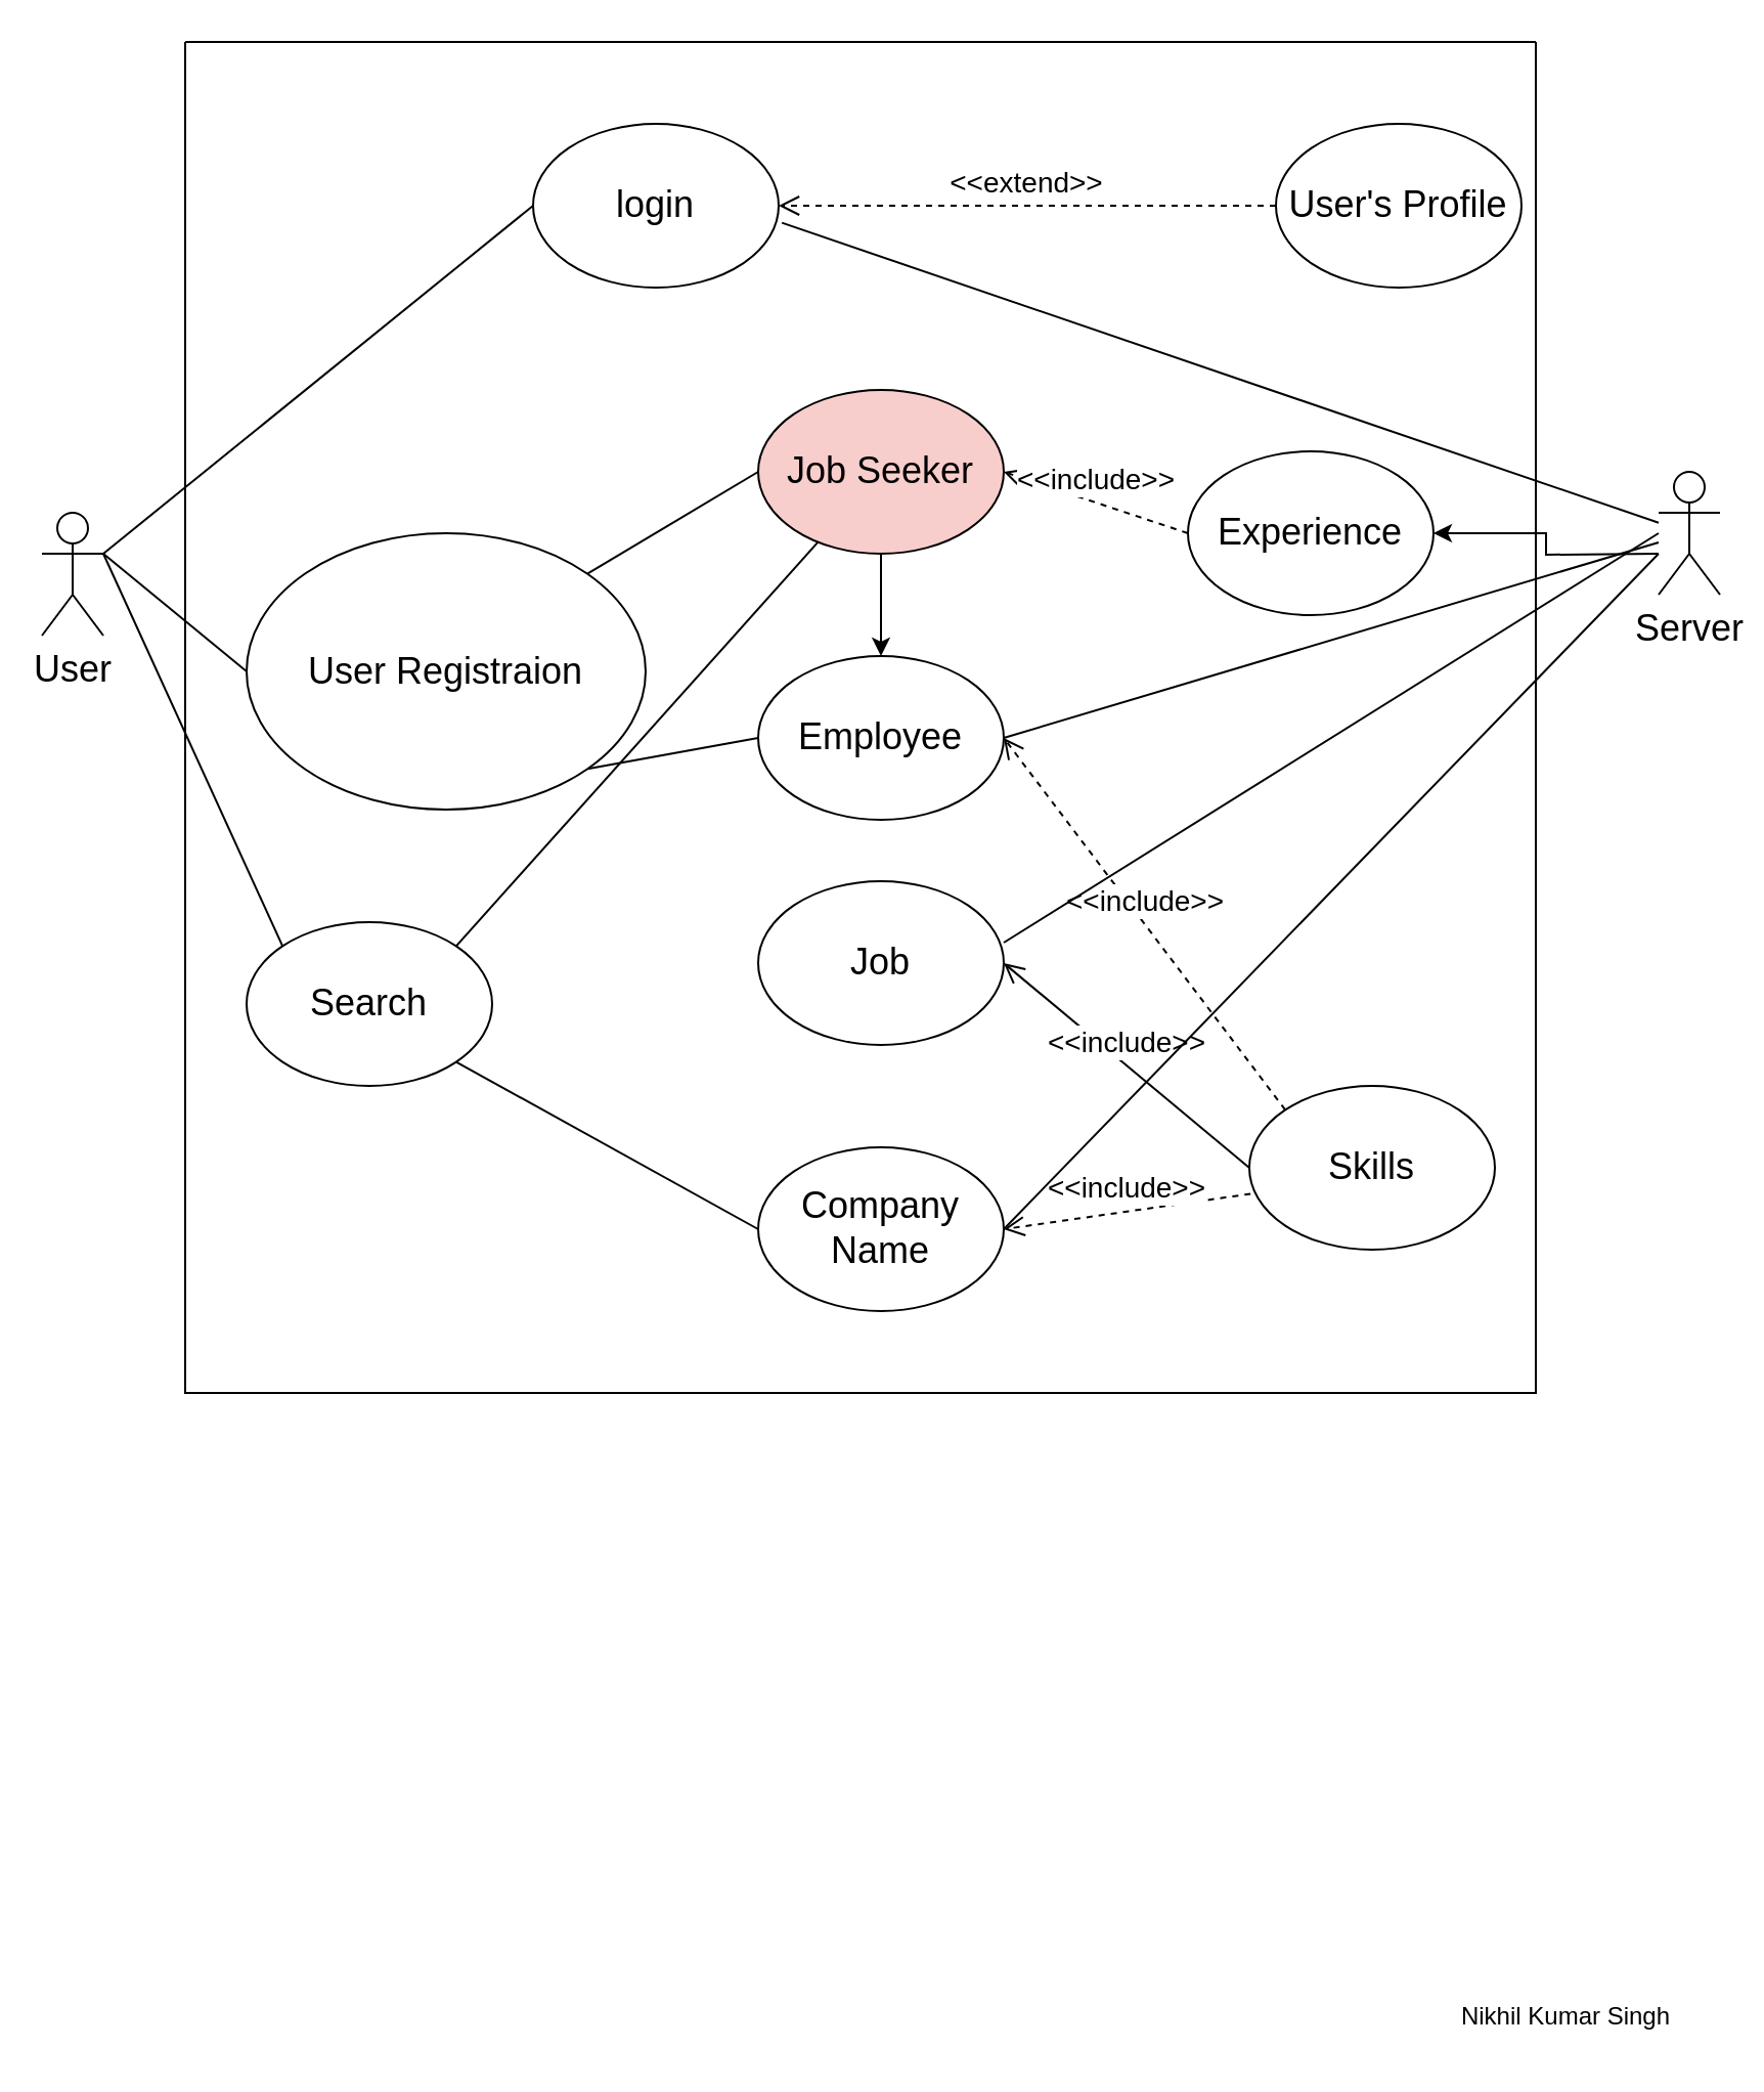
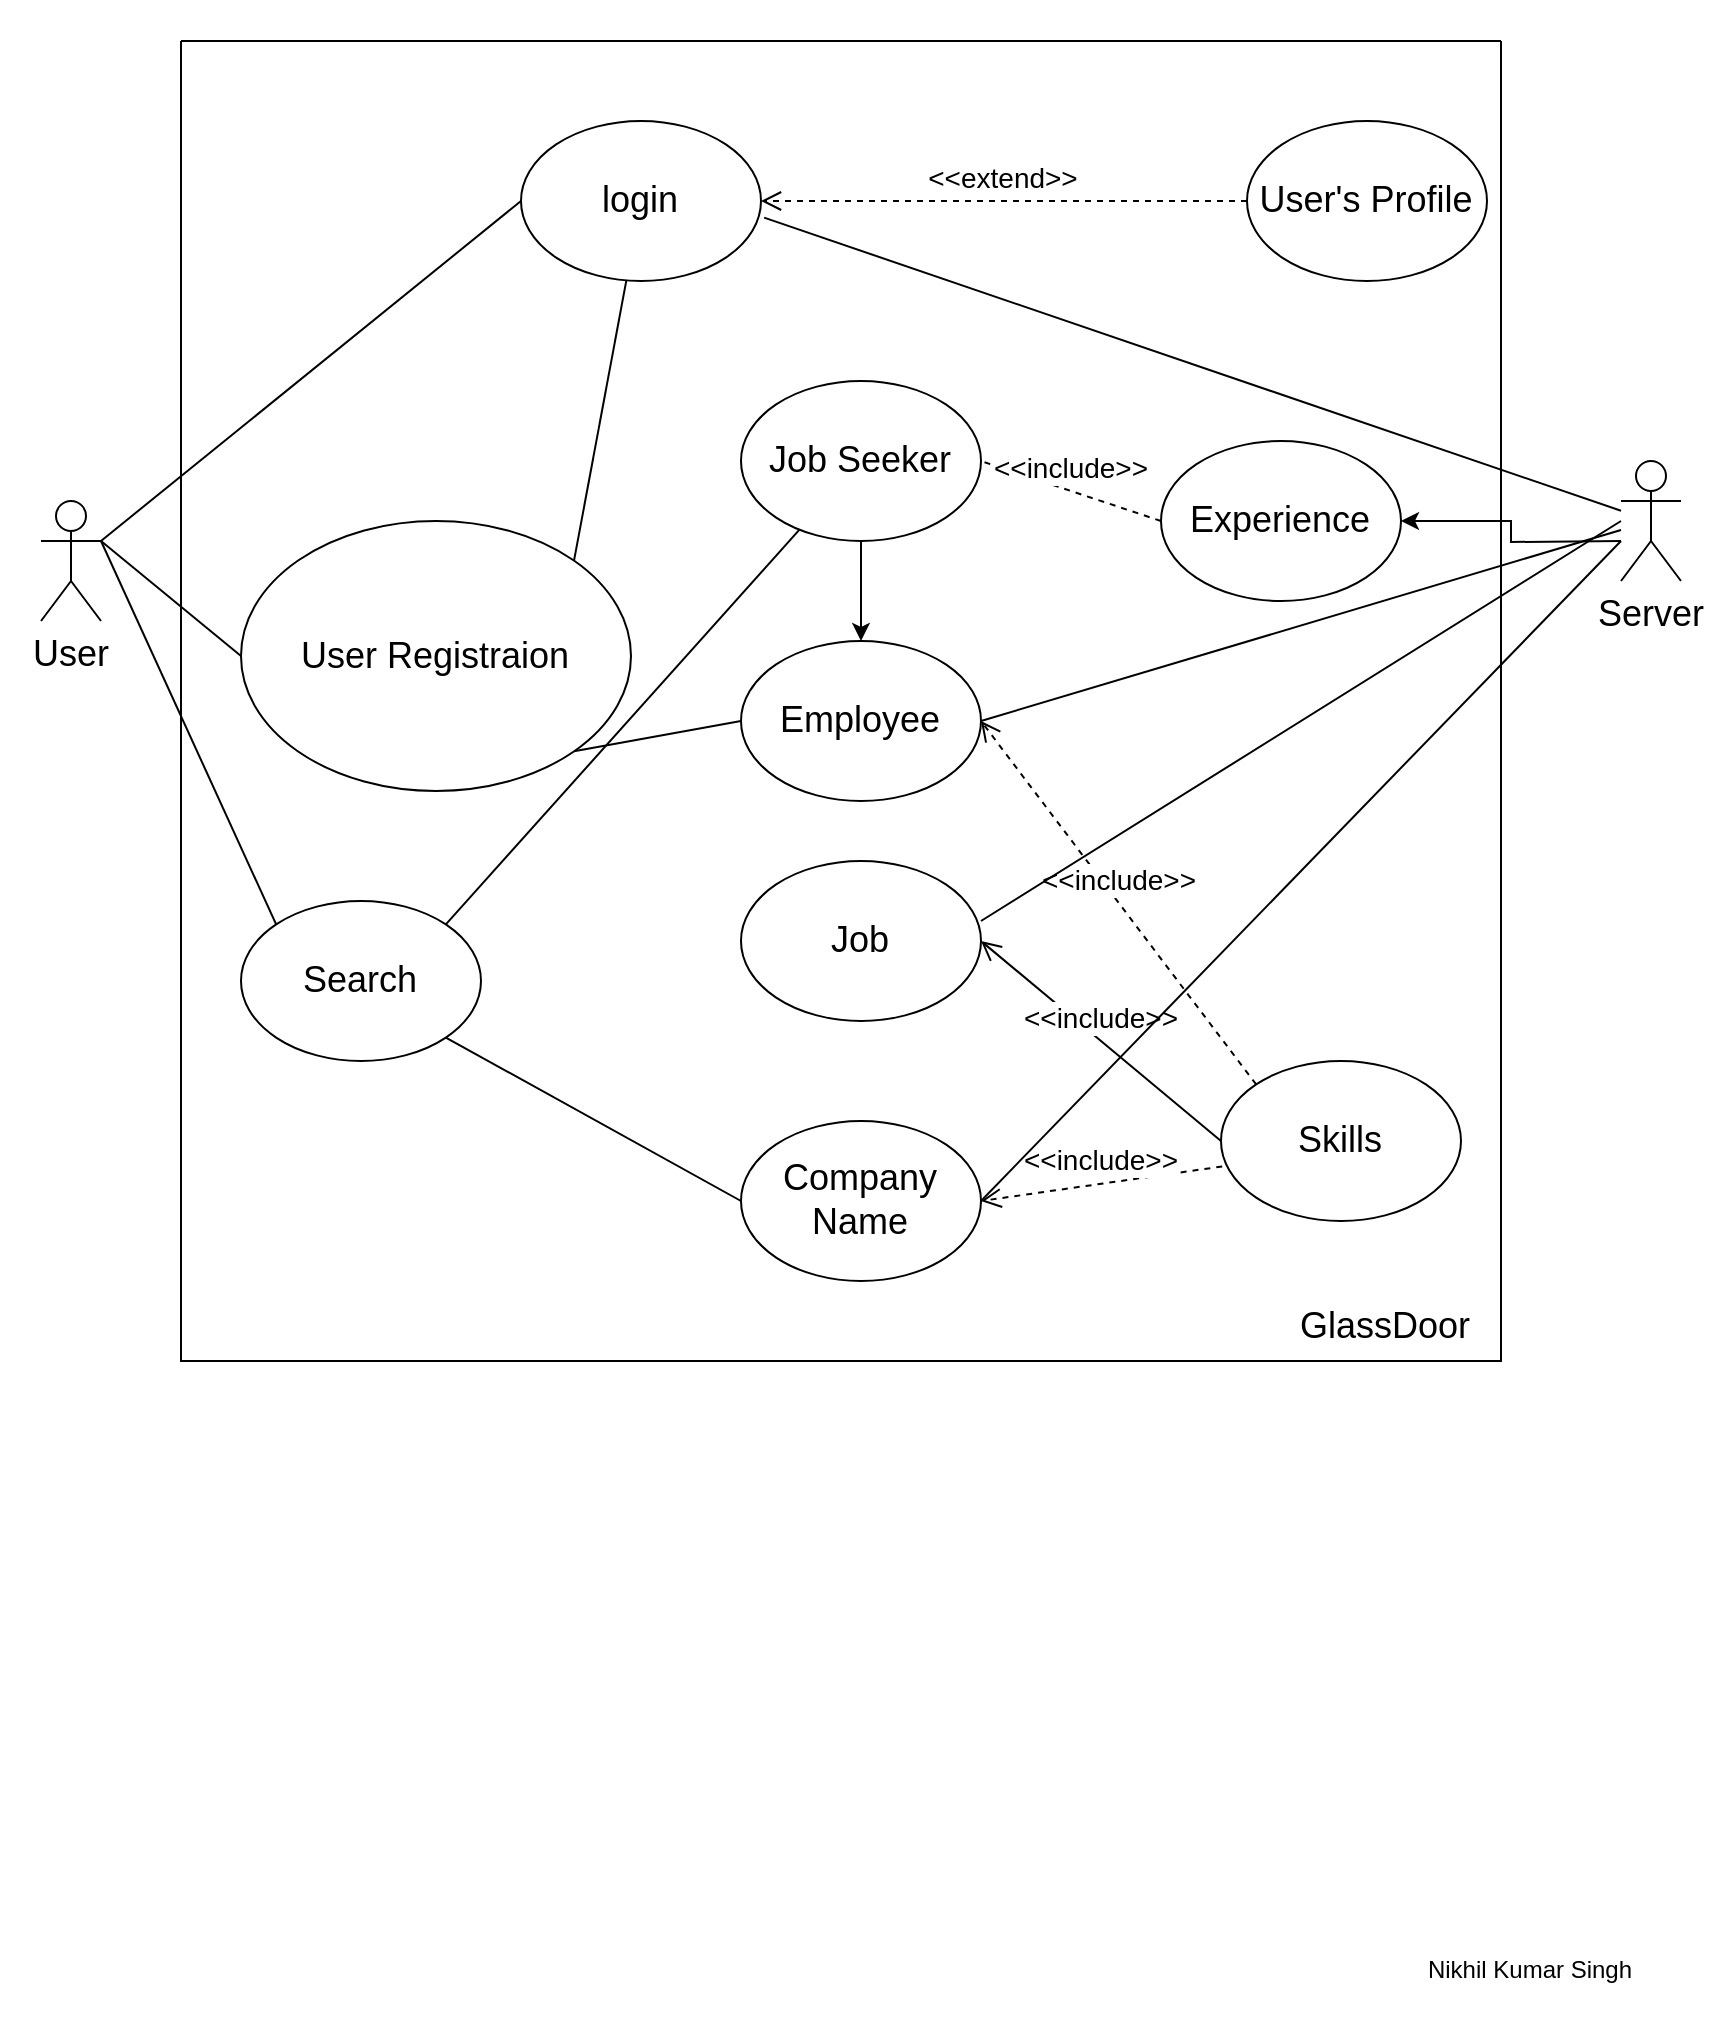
- <mxCell id="3" value="&lt;font style=&quot;font-size: 18px;&quot;&gt;Job Seeker&lt;/font&gt;" style="ellipse;whiteSpace=wrap;html=1;fillColor=#f8cecc;" vertex="1" parent="1"><mxGeometry x="370" y="190" width="120" height="80" as="geometry" /></mxCell>
+ <mxCell id="3" value="&lt;font style=&quot;font-size: 18px;&quot;&gt;Job Seeker&lt;/font&gt;" style="ellipse;whiteSpace=wrap;html=1;" vertex="1" parent="1"><mxGeometry x="370" y="190" width="120" height="80" as="geometry" /></mxCell>
- <mxCell id="18" value="&lt;font style=&quot;font-size: 14px;&quot;&gt;&amp;lt;&amp;lt;include&amp;gt;&amp;gt;&lt;/font&gt;" style="html=1;verticalAlign=bottom;endArrow=open;dashed=1;endSize=8;curved=0;rounded=0;entryX=1;entryY=0.5;entryDx=0;entryDy=0;exitX=0;exitY=0.5;exitDx=0;exitDy=0;" edge="1" parent="1" source="22" target="3"><mxGeometry relative="1" as="geometry"><mxPoint x="611" y="563" as="sourcePoint" /><mxPoint x="510" y="620" as="targetPoint" /></mxGeometry></mxCell>
+ <mxCell id="18" value="&lt;font style=&quot;font-size: 14px;&quot;&gt;&amp;lt;&amp;lt;include&amp;gt;&amp;gt;&lt;/font&gt;" style="html=1;verticalAlign=bottom;endArrow=none;dashed=1;endSize=8;curved=0;rounded=0;entryX=1;entryY=0.5;entryDx=0;entryDy=0;exitX=0;exitY=0.5;exitDx=0;exitDy=0;" edge="1" parent="1" source="22" target="3"><mxGeometry relative="1" as="geometry"><mxPoint x="611" y="563" as="sourcePoint" /><mxPoint x="510" y="620" as="targetPoint" /></mxGeometry></mxCell>
- <mxCell id="12" value="" style="endArrow=none;html=1;rounded=0;exitX=1;exitY=0;exitDx=0;exitDy=0;entryX=0;entryY=0.5;entryDx=0;entryDy=0;" edge="1" parent="1" source="27" target="3"><mxGeometry width="50" height="50" relative="1" as="geometry"><mxPoint x="400" y="190" as="sourcePoint" /><mxPoint x="450" y="140" as="targetPoint" /></mxGeometry></mxCell>
+ <mxCell id="12" value="" style="endArrow=none;html=1;rounded=0;exitX=1;exitY=0;exitDx=0;exitDy=0;" edge="1" parent="1" source="27" target="24"><mxGeometry width="50" height="50" relative="1" as="geometry"><mxPoint x="400" y="190" as="sourcePoint" /><mxPoint x="450" y="140" as="targetPoint" /></mxGeometry></mxCell>
+ <mxCell id="26" value="&lt;font style=&quot;font-size: 18px;&quot;&gt;GlassDoor&lt;/font&gt;" style="text;html=1;align=center;verticalAlign=middle;resizable=0;points=[];autosize=1;strokeColor=none;fillColor=none;" vertex="1" parent="20"><mxGeometry x="550" y="626" width="103" height="34" as="geometry" /></mxCell>
